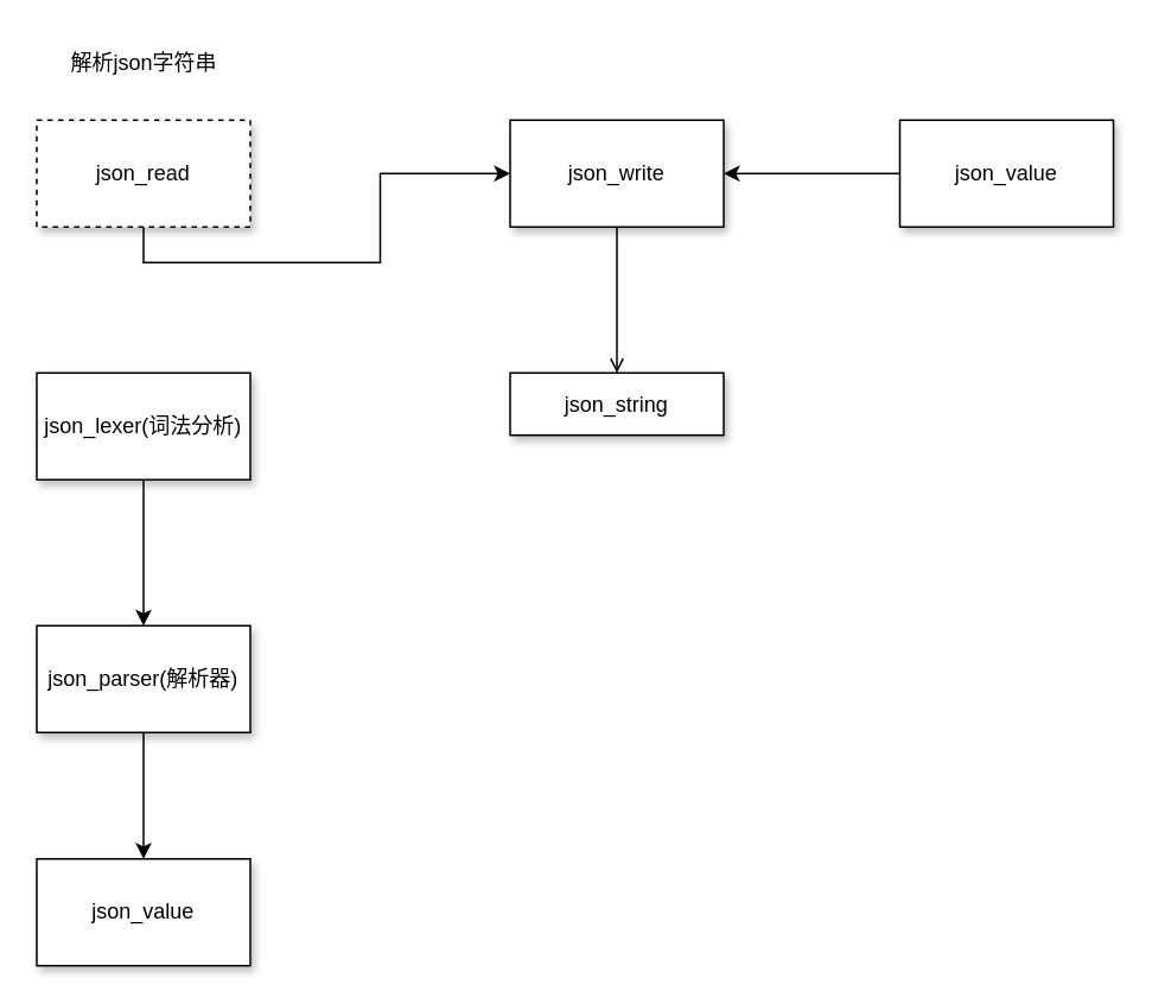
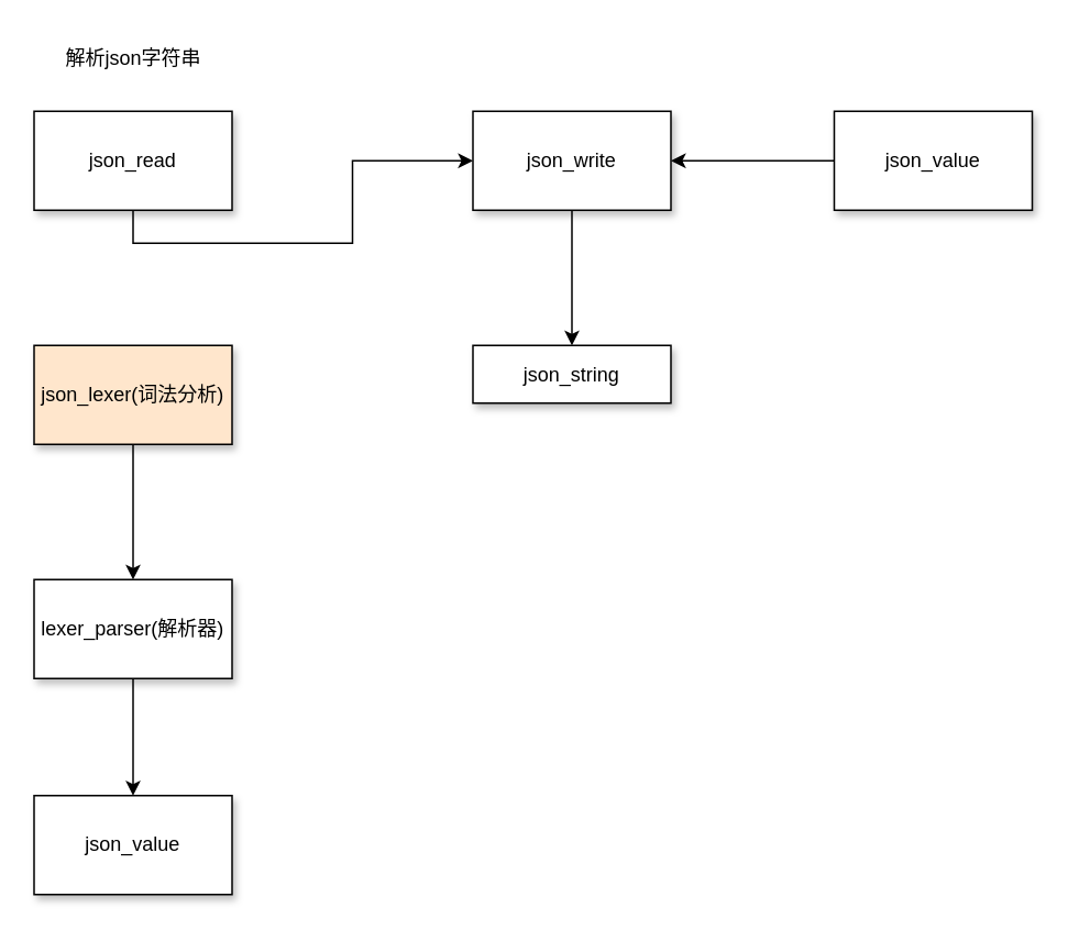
- <mxCell id="3" value="json_read" style="rounded=0;whiteSpace=wrap;html=1;shadow=1;dashed=1;" vertex="1" parent="1"><mxGeometry x="20" y="67" width="120" height="60" as="geometry" /></mxCell>
+ <mxCell id="3" value="json_read" style="rounded=0;whiteSpace=wrap;html=1;shadow=1;" vertex="1" parent="1"><mxGeometry x="20" y="67" width="120" height="60" as="geometry" /></mxCell>
- <mxCell id="4" style="edgeStyle=orthogonalEdgeStyle;rounded=0;orthogonalLoop=1;jettySize=auto;html=1;exitX=0.5;exitY=1;exitDx=0;exitDy=0;endArrow=open;" edge="1" parent="1" source="5" target="14"><mxGeometry relative="1" as="geometry" /></mxCell>
+ <mxCell id="4" style="edgeStyle=orthogonalEdgeStyle;rounded=0;orthogonalLoop=1;jettySize=auto;html=1;exitX=0.5;exitY=1;exitDx=0;exitDy=0;" edge="1" parent="1" source="5" target="14"><mxGeometry relative="1" as="geometry" /></mxCell>
- <mxCell id="7" value="json_lexer(词法分析)" style="rounded=0;whiteSpace=wrap;html=1;shadow=1;" vertex="1" parent="1"><mxGeometry x="20" y="209" width="120" height="60" as="geometry" /></mxCell>
+ <mxCell id="7" value="json_lexer(词法分析)" style="rounded=0;whiteSpace=wrap;html=1;shadow=1;fillColor=#ffe6cc;" vertex="1" parent="1"><mxGeometry x="20" y="209" width="120" height="60" as="geometry" /></mxCell>
- <mxCell id="9" value="json_parser(解析器)" style="rounded=0;whiteSpace=wrap;html=1;shadow=1;" vertex="1" parent="1"><mxGeometry x="20" y="351" width="120" height="60" as="geometry" /></mxCell>
+ <mxCell id="9" value="lexer_parser(解析器)" style="rounded=0;whiteSpace=wrap;html=1;shadow=1;" vertex="1" parent="1"><mxGeometry x="20" y="351" width="120" height="60" as="geometry" /></mxCell>
